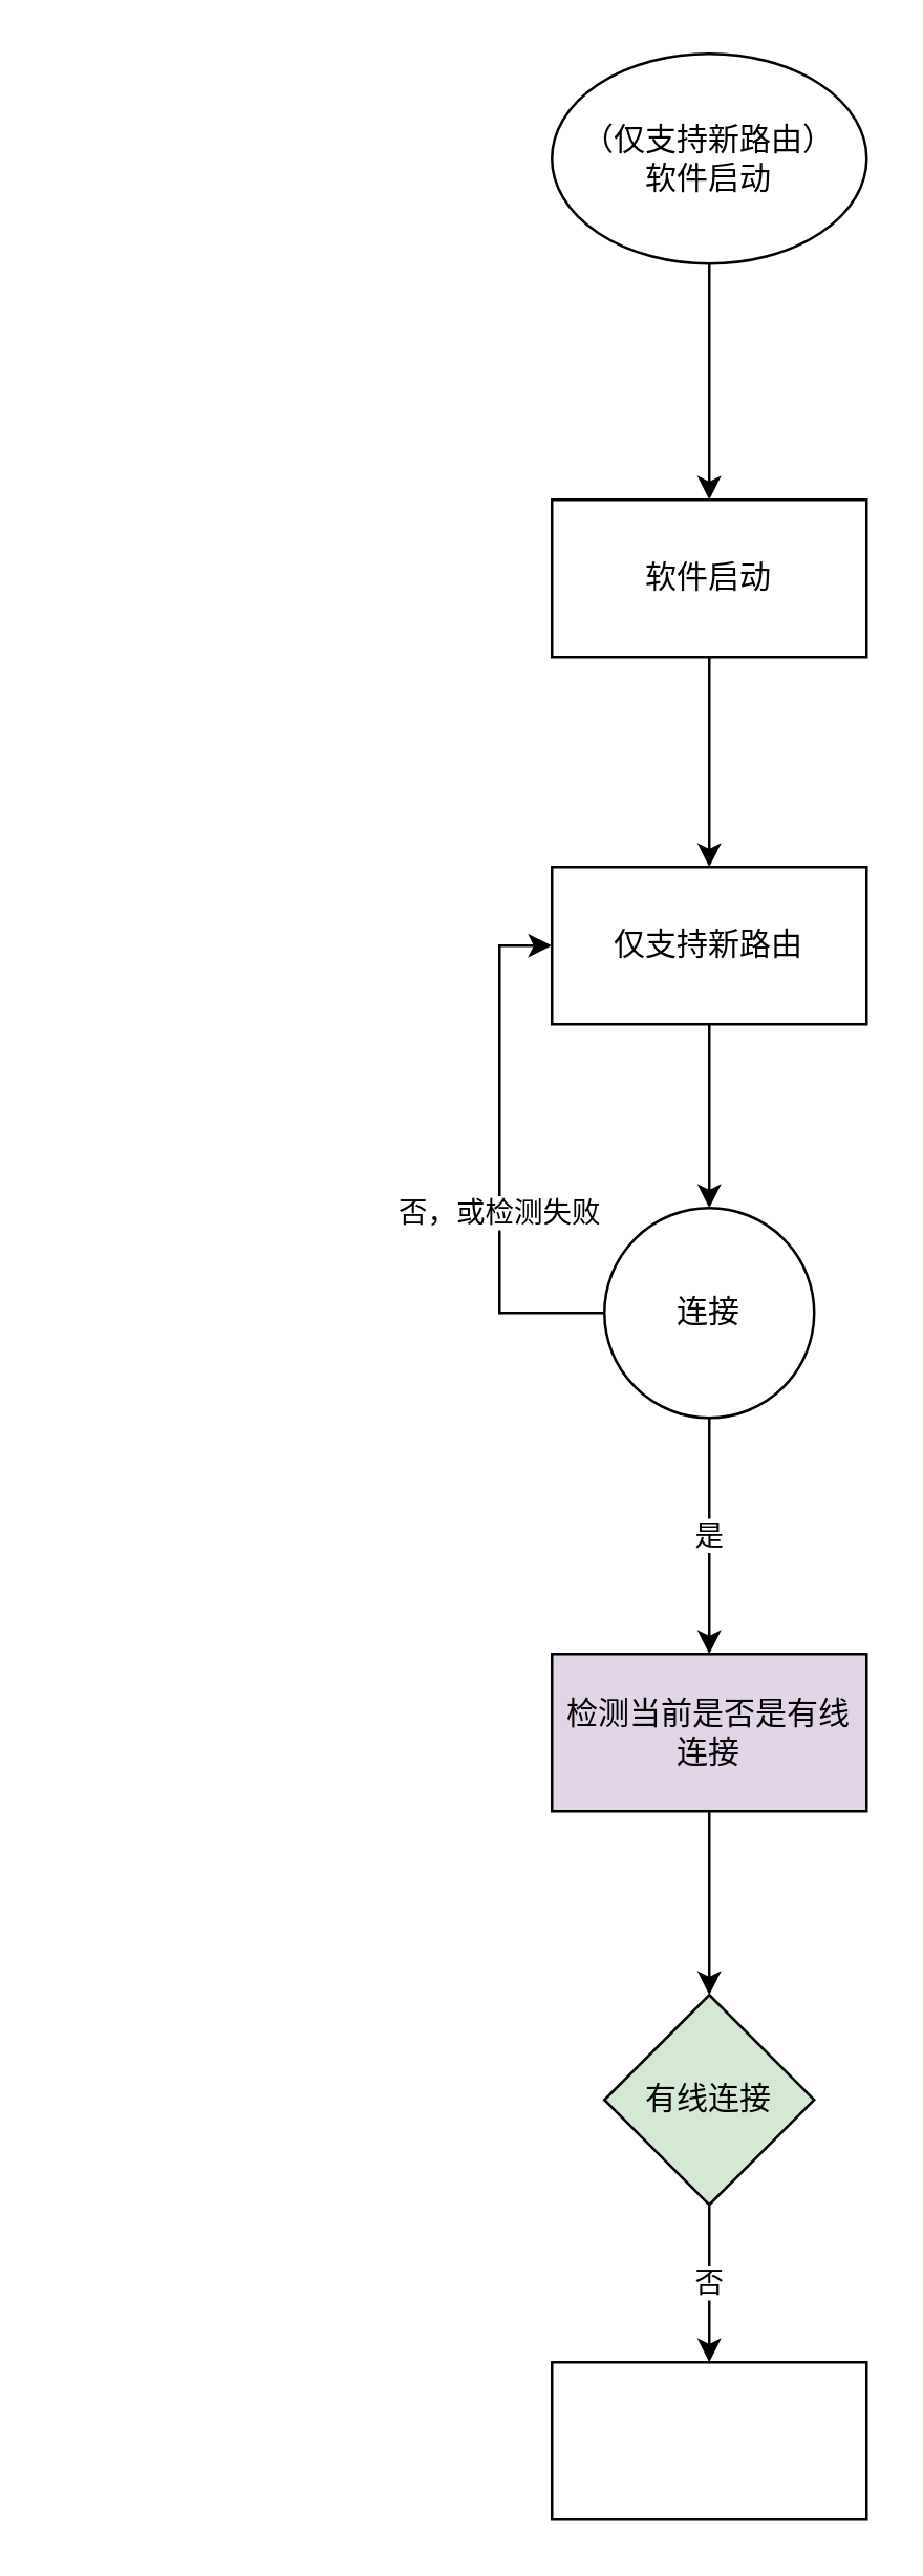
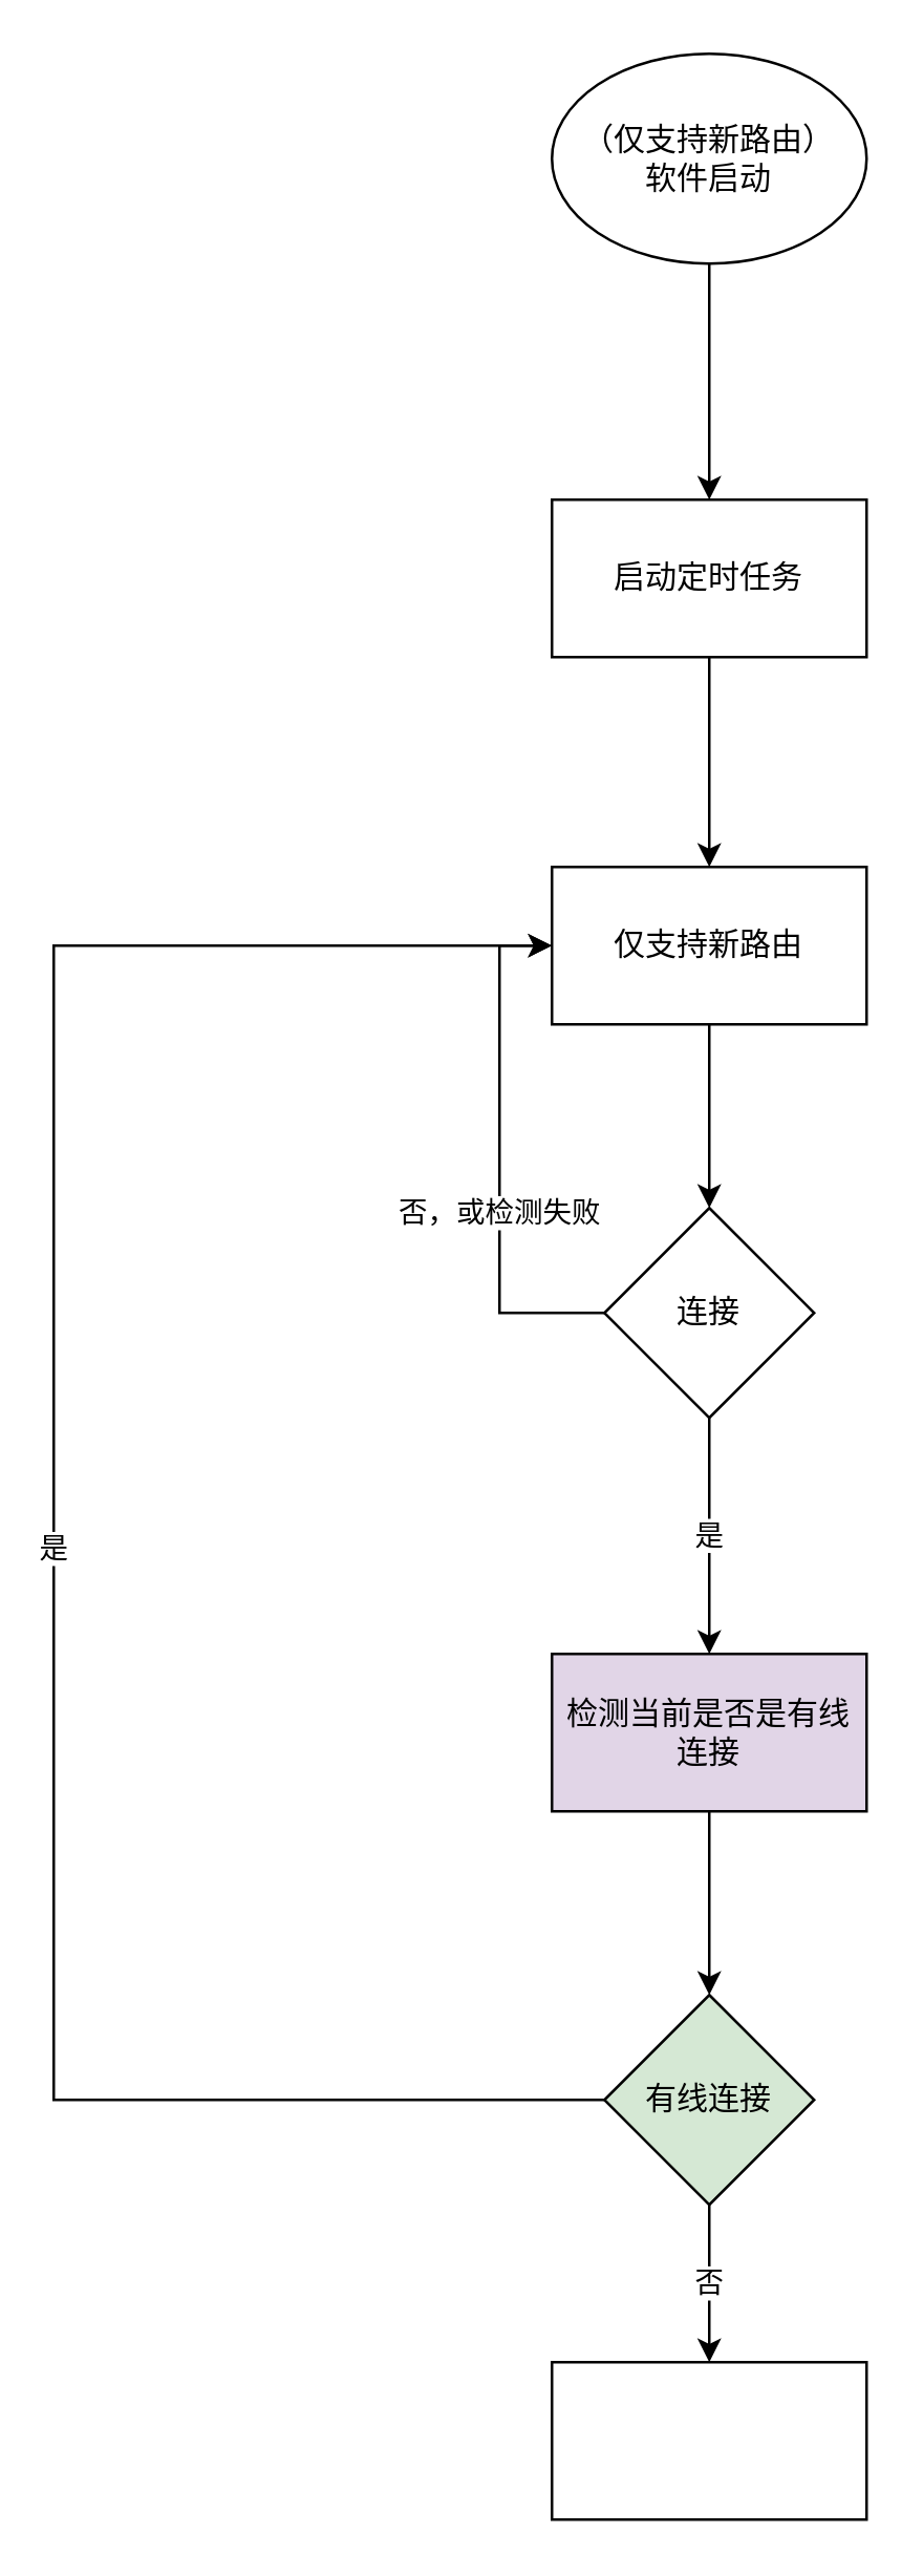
- <mxCell id="5" value="软件启动" style="whiteSpace=wrap;html=1;" vertex="1" parent="1"><mxGeometry x="210" y="190" width="120" height="60" as="geometry" /></mxCell>
+ <mxCell id="5" value="启动定时任务" style="whiteSpace=wrap;html=1;" vertex="1" parent="1"><mxGeometry x="210" y="190" width="120" height="60" as="geometry" /></mxCell>
- <mxCell id="11" value="连接" style="ellipse;whiteSpace=wrap;html=1;" vertex="1" parent="1"><mxGeometry x="230" y="460" width="80" height="80" as="geometry" /></mxCell>
+ <mxCell id="11" value="连接" style="rhombus;whiteSpace=wrap;html=1;" vertex="1" parent="1"><mxGeometry x="230" y="460" width="80" height="80" as="geometry" /></mxCell>
+ <mxCell id="15" value="是" style="edgeStyle=orthogonalEdgeStyle;rounded=0;orthogonalLoop=1;jettySize=auto;html=1;entryX=0;entryY=0.5;entryDx=0;entryDy=0;" edge="1" parent="1" source="16" target="7"><mxGeometry relative="1" as="geometry"><mxPoint x="170" y="800" as="targetPoint" /><Array as="points"><mxPoint x="20" y="800" /><mxPoint x="20" y="360" /></Array></mxGeometry></mxCell>
